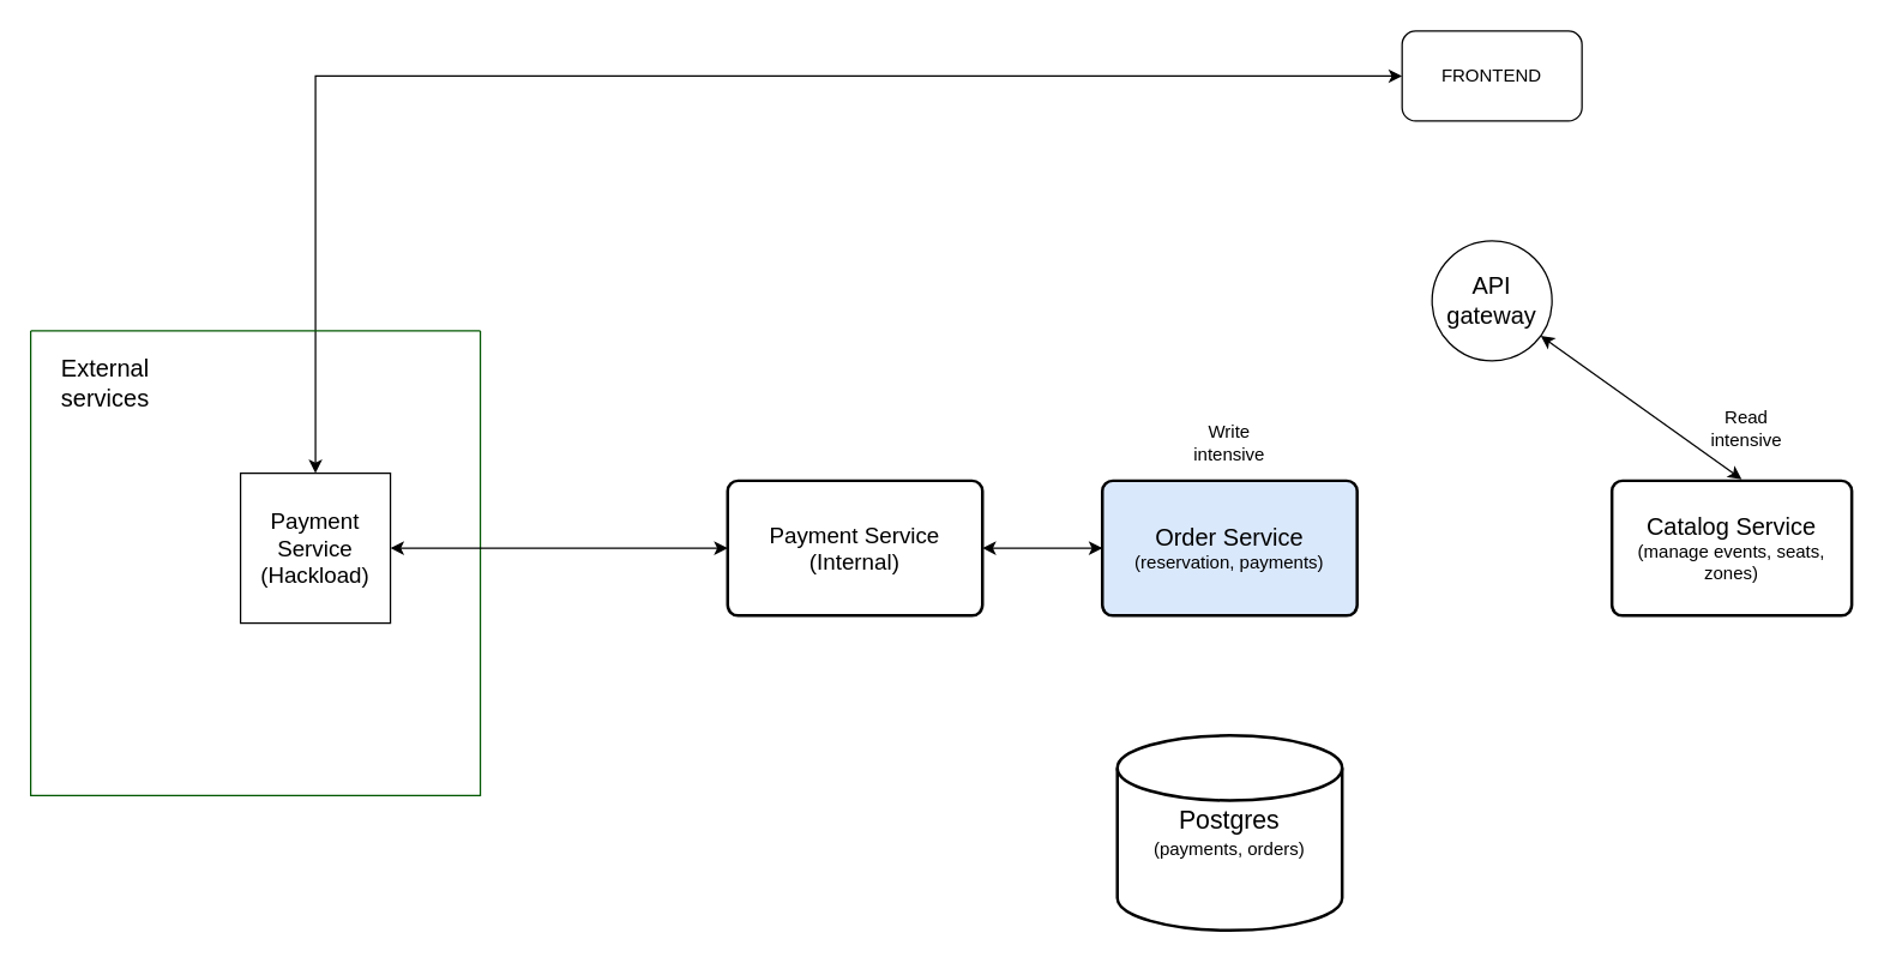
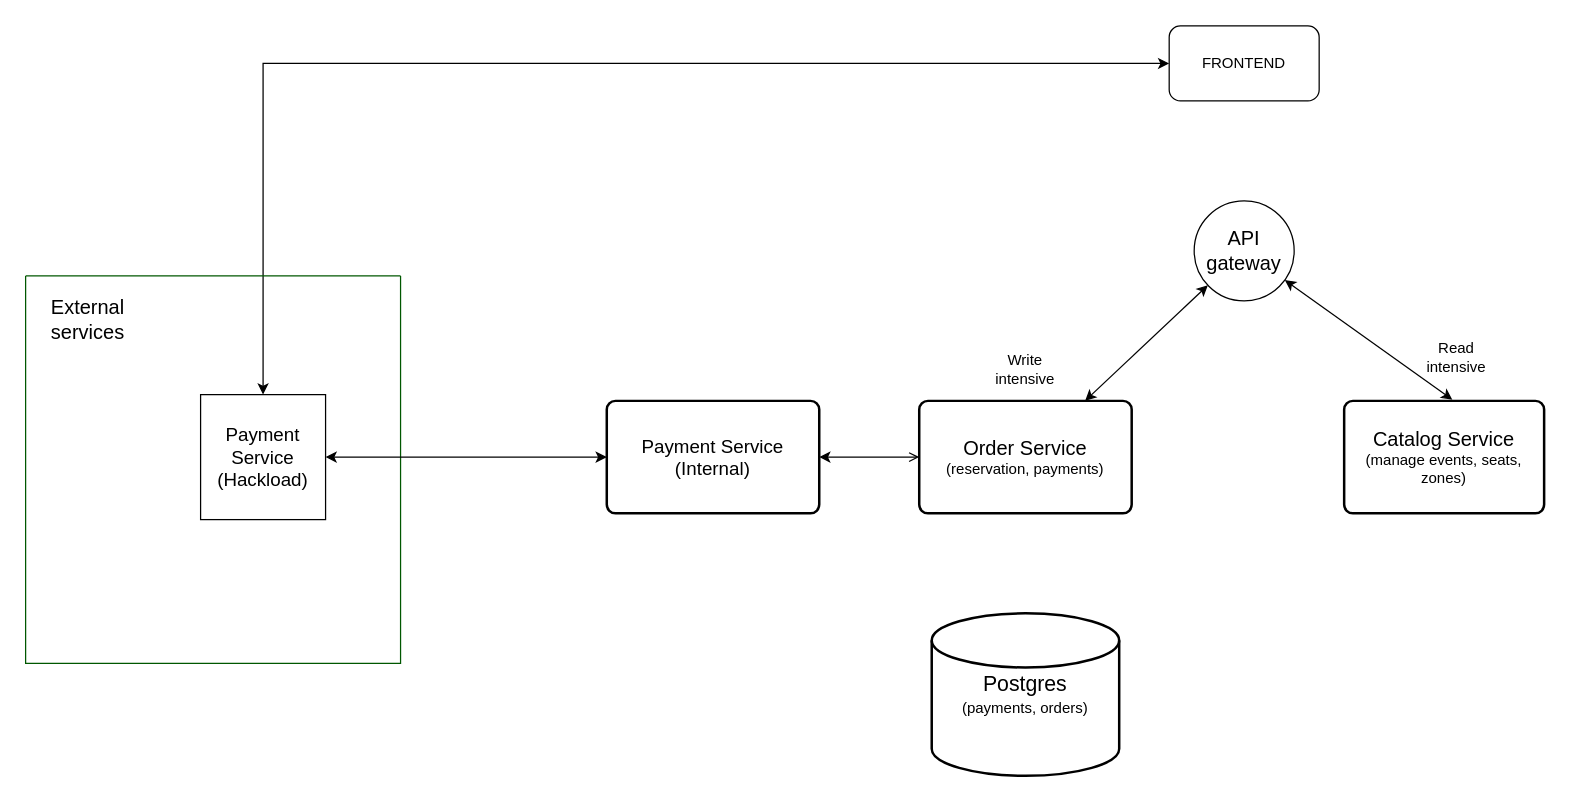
+ <mxCell id="7" style="rounded=0;orthogonalLoop=1;jettySize=auto;html=1;startArrow=classic;startFill=1;" edge="1" parent="1" source="8" target="3"><mxGeometry relative="1" as="geometry" /></mxCell>
- <mxCell id="16" style="edgeStyle=orthogonalEdgeStyle;rounded=0;orthogonalLoop=1;jettySize=auto;html=1;entryX=0;entryY=0.5;entryDx=0;entryDy=0;startArrow=classic;startFill=1;" edge="1" parent="1" source="17" target="3"><mxGeometry relative="1" as="geometry" /></mxCell>
+ <mxCell id="16" style="edgeStyle=orthogonalEdgeStyle;rounded=0;orthogonalLoop=1;jettySize=auto;html=1;entryX=0;entryY=0.5;entryDx=0;entryDy=0;startArrow=classic;startFill=1;endArrow=open;" edge="1" parent="1" source="17" target="3"><mxGeometry relative="1" as="geometry" /></mxCell>
- <mxCell id="3" value="&lt;font style=&quot;font-size: 16px;&quot;&gt;Order Service&lt;/font&gt;&lt;div&gt;&lt;font&gt;(reservation, payments)&lt;/font&gt;&lt;/div&gt;" style="rounded=1;whiteSpace=wrap;html=1;absoluteArcSize=1;arcSize=14;strokeWidth=2;fillColor=#dae8fc;" parent="1" vertex="1"><mxGeometry x="735" y="320" width="170" height="90" as="geometry" /></mxCell>
+ <mxCell id="3" value="&lt;font style=&quot;font-size: 16px;&quot;&gt;Order Service&lt;/font&gt;&lt;div&gt;&lt;font&gt;(reservation, payments)&lt;/font&gt;&lt;/div&gt;" style="rounded=1;whiteSpace=wrap;html=1;absoluteArcSize=1;arcSize=14;strokeWidth=2;" parent="1" vertex="1"><mxGeometry x="735" y="320" width="170" height="90" as="geometry" /></mxCell>
